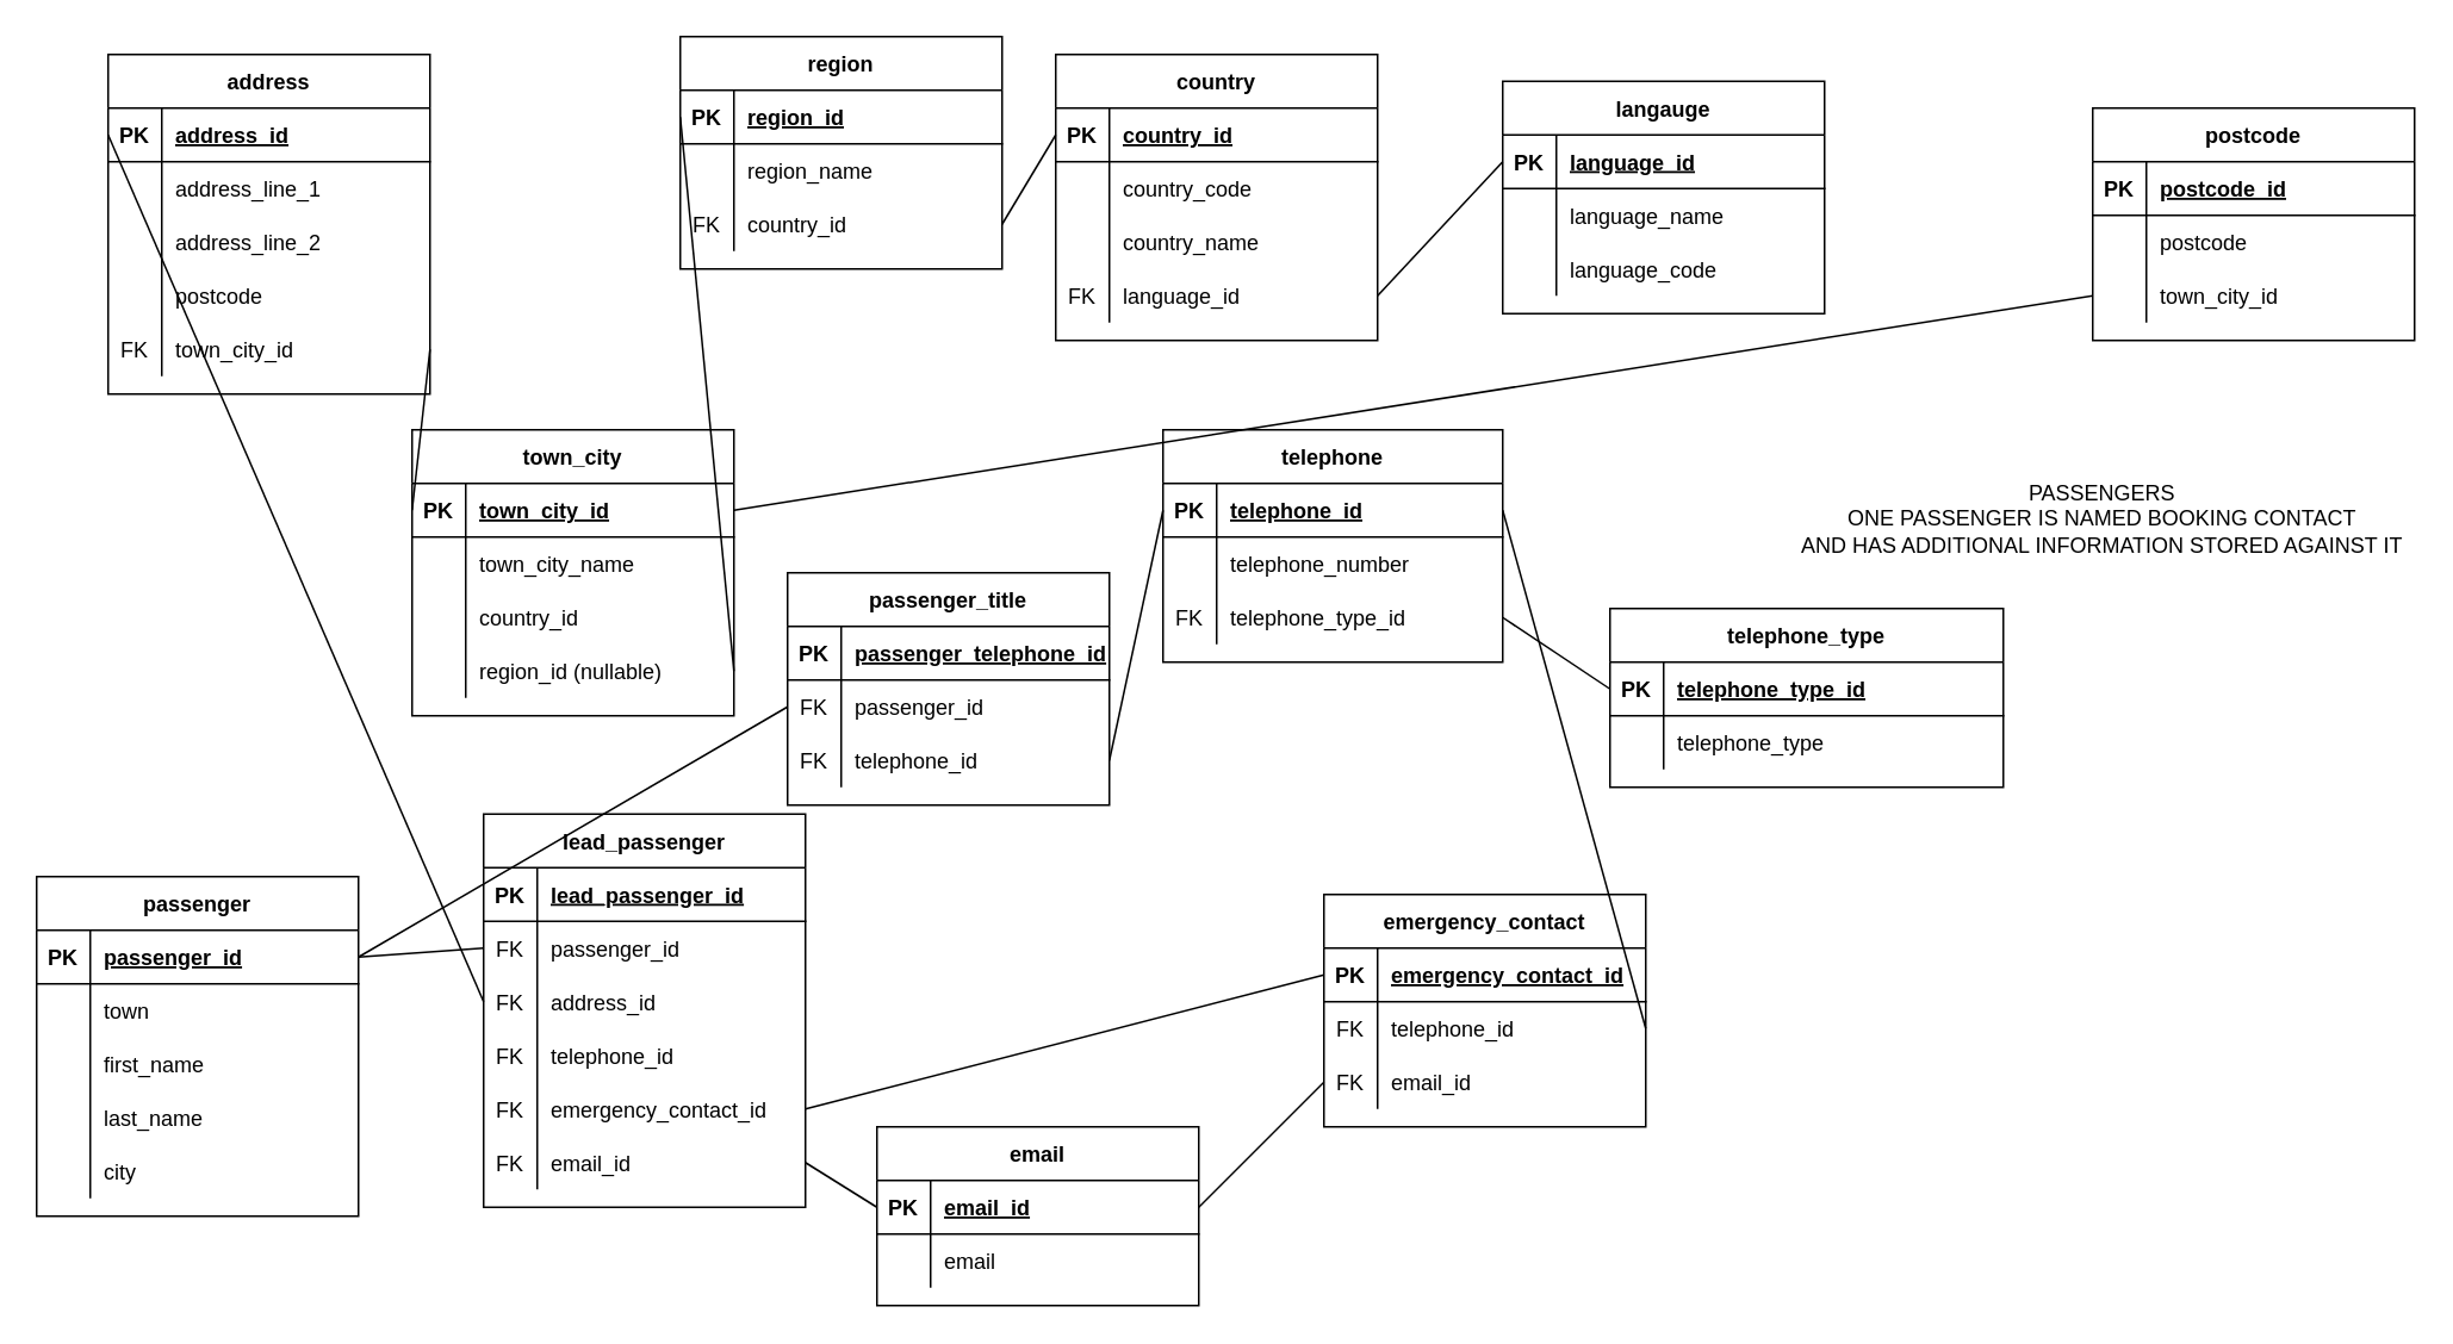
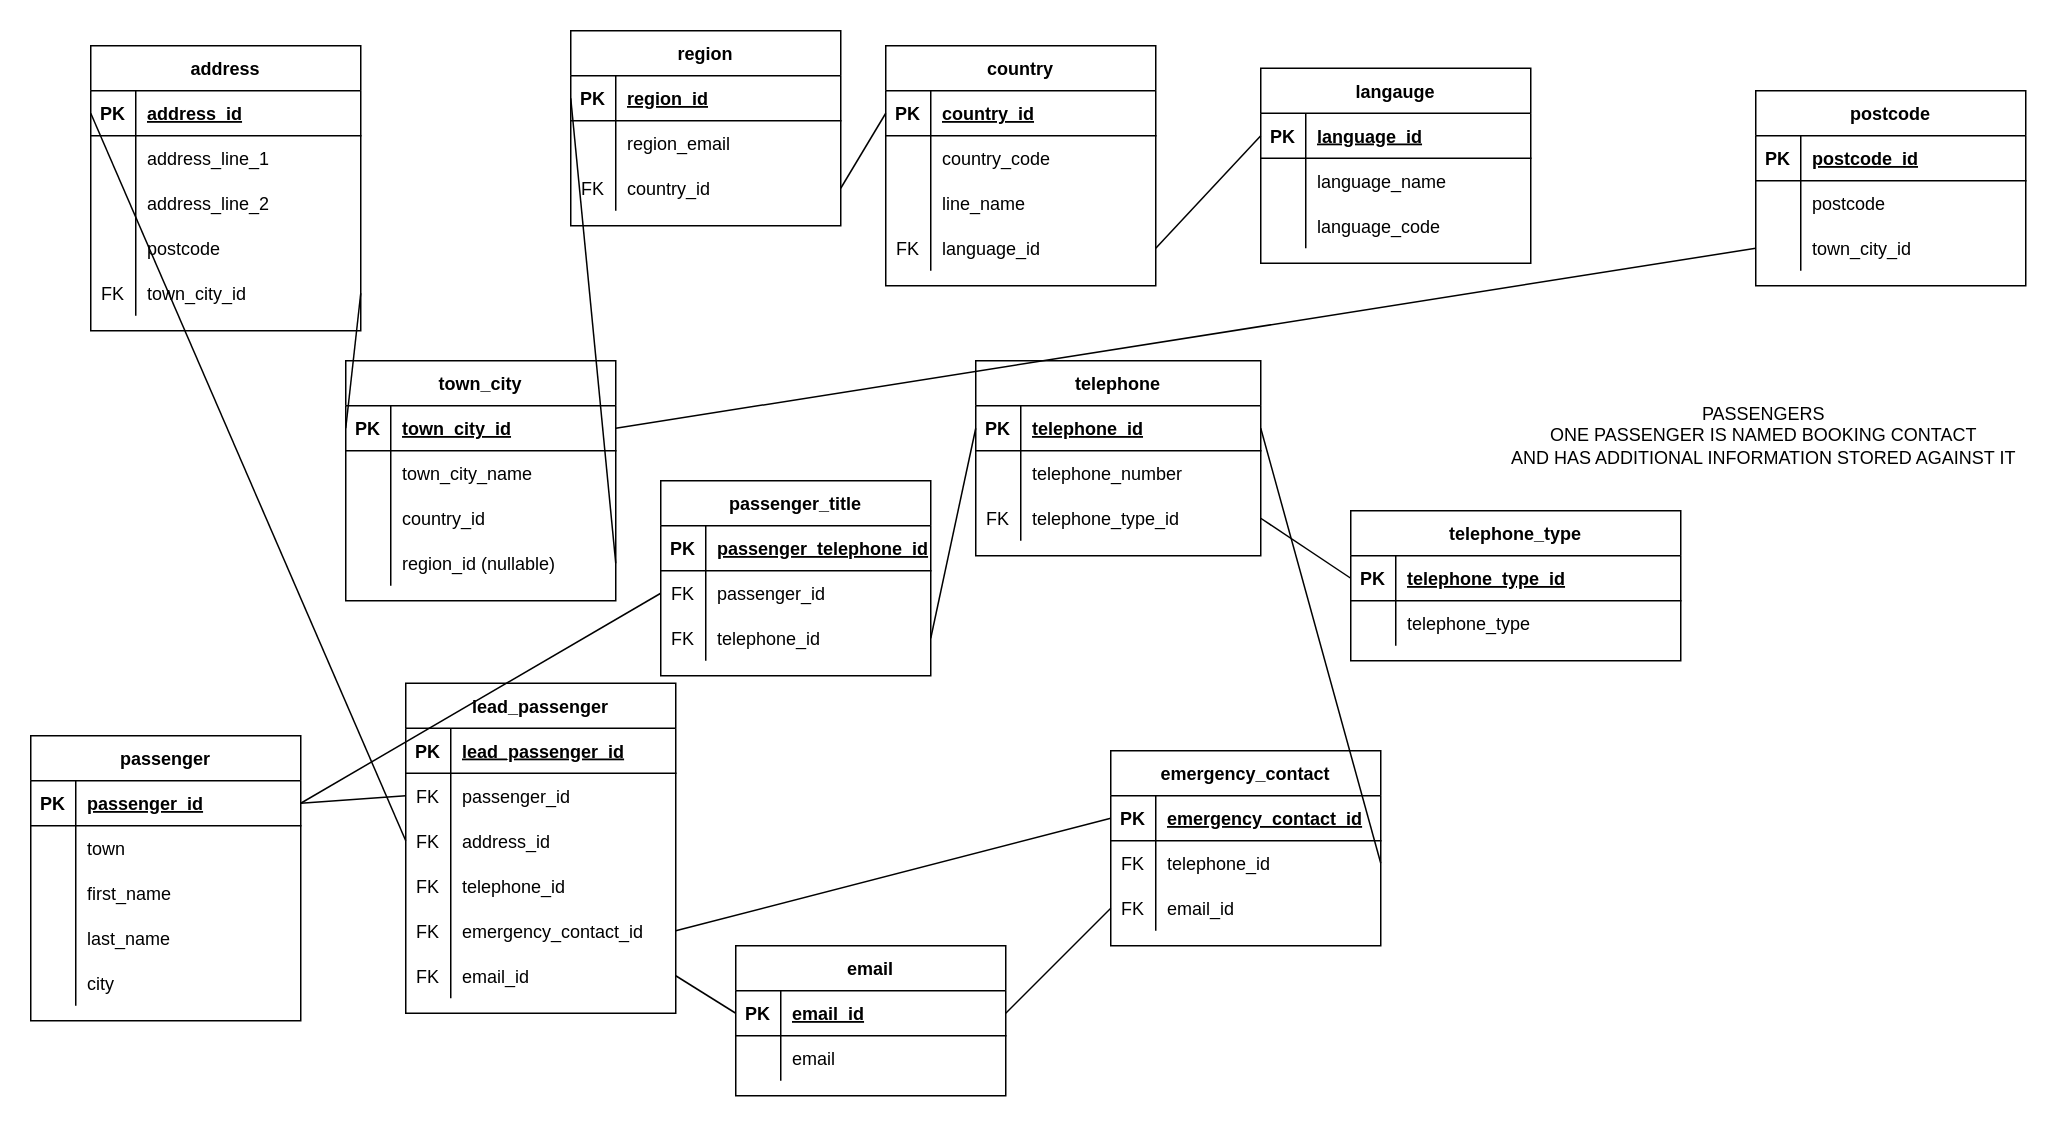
- <mxCell id="115" value="region_name" style="shape=partialRectangle;connectable=0;fillColor=none;top=0;left=0;bottom=0;right=0;align=left;spacingLeft=6;overflow=hidden;" vertex="1" parent="113"><mxGeometry x="30" width="150" height="30" as="geometry"><mxRectangle width="150" height="30" as="alternateBounds" /></mxGeometry></mxCell>
+ <mxCell id="115" value="region_email" style="shape=partialRectangle;connectable=0;fillColor=none;top=0;left=0;bottom=0;right=0;align=left;spacingLeft=6;overflow=hidden;" vertex="1" parent="113"><mxGeometry x="30" width="150" height="30" as="geometry"><mxRectangle width="150" height="30" as="alternateBounds" /></mxGeometry></mxCell>
- <mxCell id="129" value="country_name" style="shape=partialRectangle;connectable=0;fillColor=none;top=0;left=0;bottom=0;right=0;align=left;spacingLeft=6;overflow=hidden;" vertex="1" parent="127"><mxGeometry x="30" width="150" height="30" as="geometry"><mxRectangle width="150" height="30" as="alternateBounds" /></mxGeometry></mxCell>
+ <mxCell id="129" value="line_name" style="shape=partialRectangle;connectable=0;fillColor=none;top=0;left=0;bottom=0;right=0;align=left;spacingLeft=6;overflow=hidden;" vertex="1" parent="127"><mxGeometry x="30" width="150" height="30" as="geometry"><mxRectangle width="150" height="30" as="alternateBounds" /></mxGeometry></mxCell>
